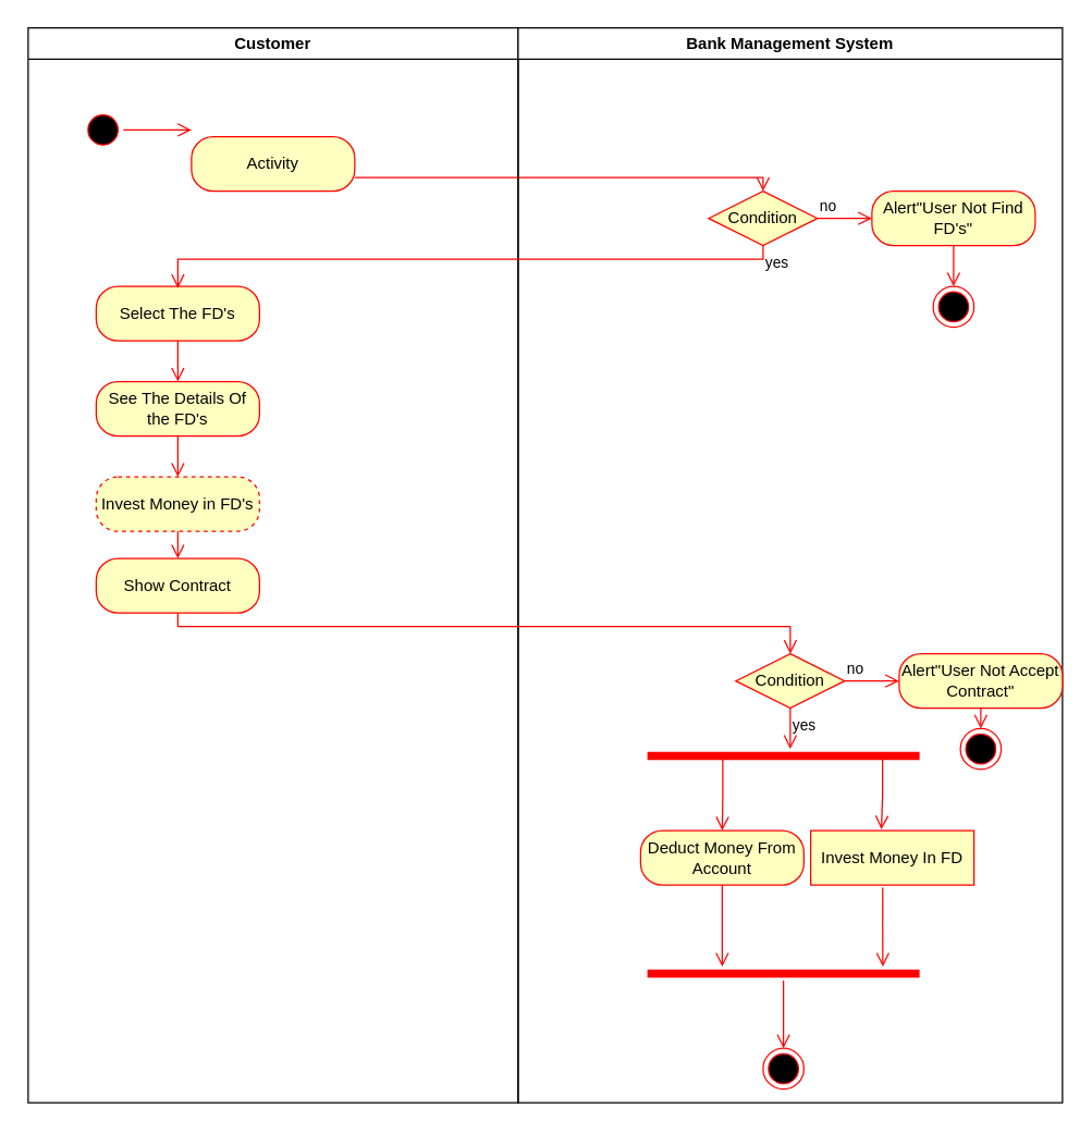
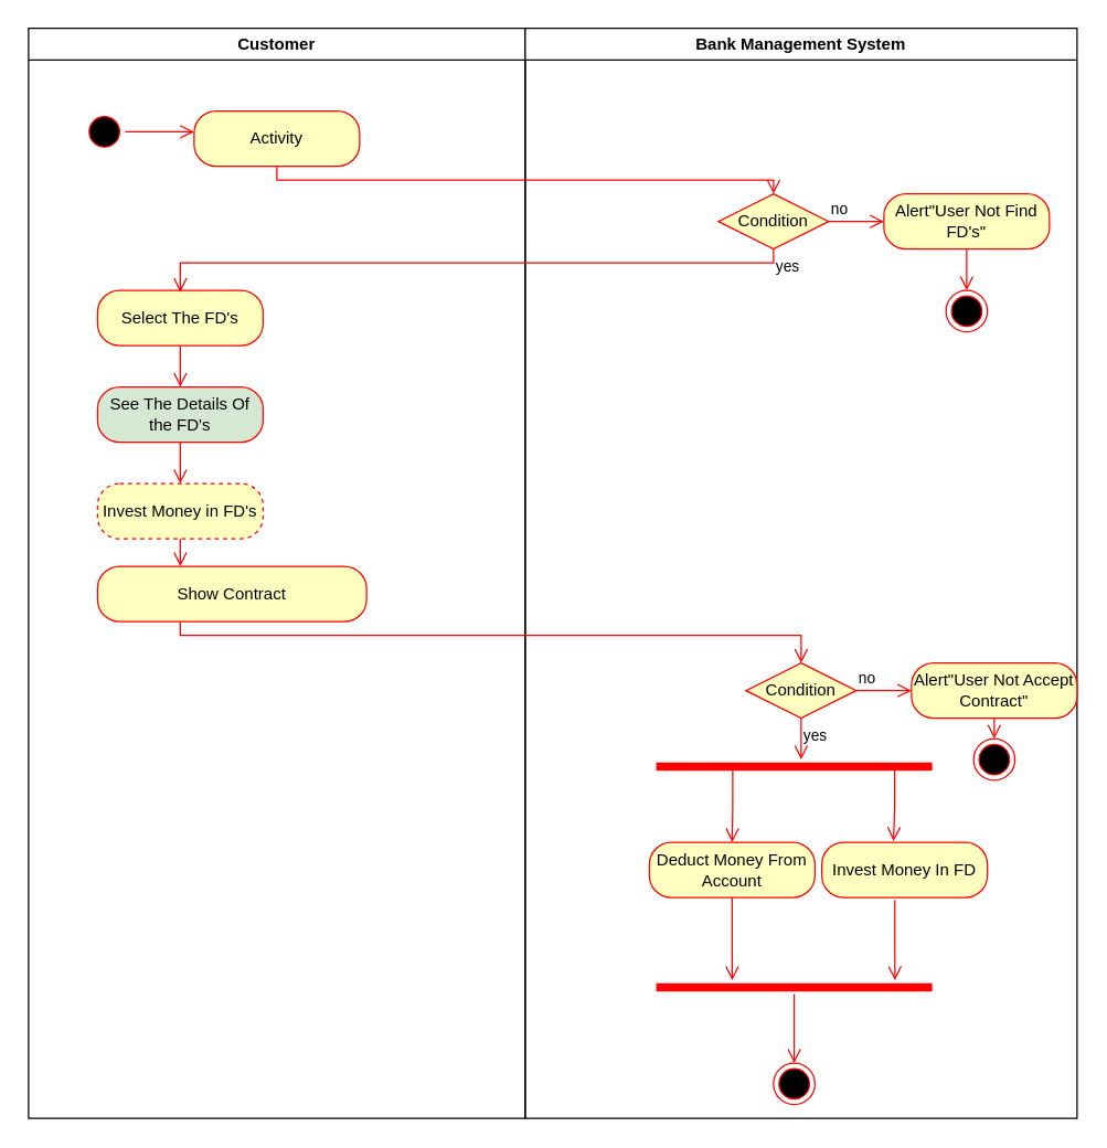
- <mxCell id="5" value="Activity" style="rounded=1;whiteSpace=wrap;html=1;arcSize=40;fontColor=#000000;fillColor=#ffffc0;strokeColor=#ff0000;" vertex="1" parent="2"><mxGeometry x="120" y="80" width="120" height="40" as="geometry" /></mxCell>
+ <mxCell id="5" value="Activity" style="rounded=1;whiteSpace=wrap;html=1;arcSize=40;fontColor=#000000;fillColor=#ffffc0;strokeColor=#ff0000;" vertex="1" parent="2"><mxGeometry x="120" y="60" width="120" height="40" as="geometry" /></mxCell>
- <mxCell id="8" value="See The Details Of the FD's" style="rounded=1;whiteSpace=wrap;html=1;arcSize=40;fontColor=#000000;fillColor=#ffffc0;strokeColor=#ff0000;" vertex="1" parent="2"><mxGeometry x="50" y="260" width="120" height="40" as="geometry" /></mxCell>
+ <mxCell id="8" value="See The Details Of the FD's" style="rounded=1;whiteSpace=wrap;html=1;arcSize=40;fontColor=#000000;fillColor=#d5e8d4;strokeColor=#ff0000;" vertex="1" parent="2"><mxGeometry x="50" y="260" width="120" height="40" as="geometry" /></mxCell>
- <mxCell id="12" value="Show Contract" style="rounded=1;whiteSpace=wrap;html=1;arcSize=40;fontColor=#000000;fillColor=#ffffc0;strokeColor=#ff0000;" vertex="1" parent="2"><mxGeometry x="50" y="390" width="120" height="40" as="geometry" /></mxCell>
+ <mxCell id="12" value="Show Contract" style="rounded=1;whiteSpace=wrap;html=1;arcSize=40;fontColor=#000000;fillColor=#ffffc0;strokeColor=#ff0000;" vertex="1" parent="2"><mxGeometry x="50" y="390" width="195" height="40" as="geometry" /></mxCell>
- <mxCell id="28" value="Invest Money In FD" style="whiteSpace=wrap;html=1;arcSize=40;fontColor=#000000;fillColor=#ffffc0;strokeColor=#ff0000;rounded=0;" vertex="1" parent="13"><mxGeometry x="215" y="590" width="120" height="40" as="geometry" /></mxCell>
+ <mxCell id="28" value="Invest Money In FD" style="rounded=1;whiteSpace=wrap;html=1;arcSize=40;fontColor=#000000;fillColor=#ffffc0;strokeColor=#ff0000;" vertex="1" parent="13"><mxGeometry x="215" y="590" width="120" height="40" as="geometry" /></mxCell>
